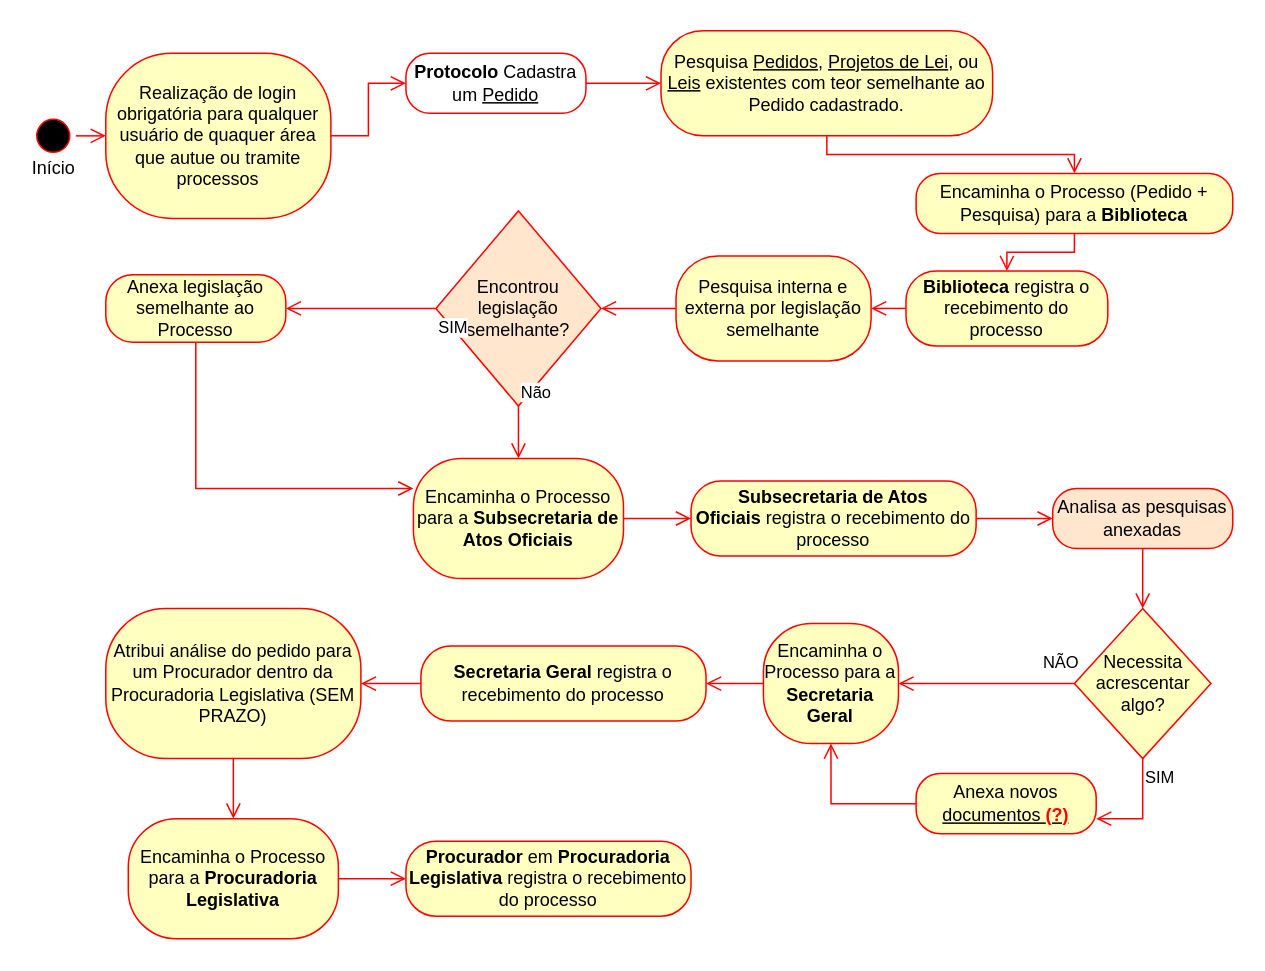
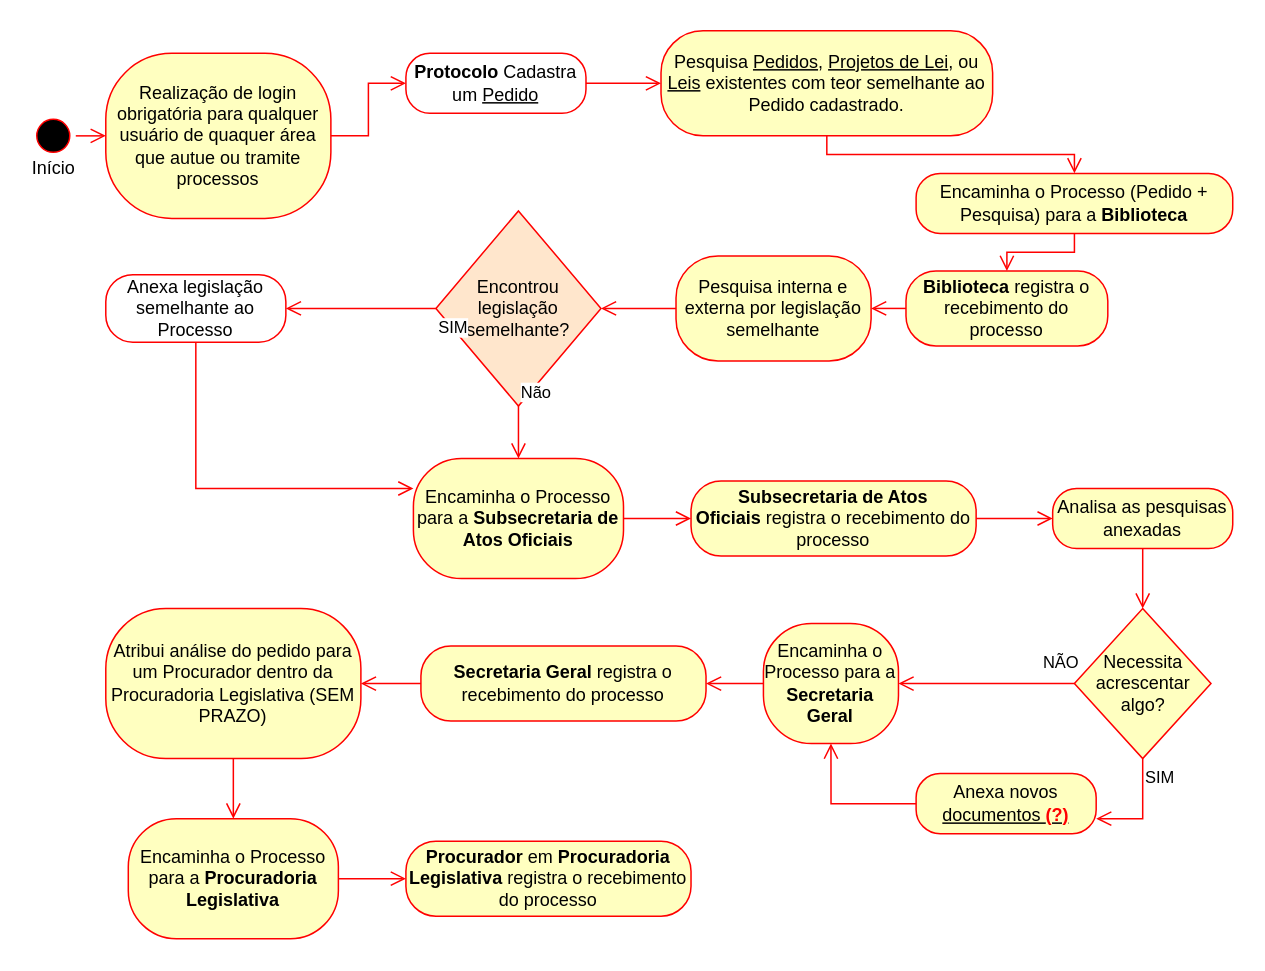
- <mxCell id="19" value="Anexa legislação semelhante ao Processo" style="rounded=1;whiteSpace=wrap;html=1;arcSize=40;fontColor=#000000;fillColor=#ffffc0;strokeColor=#ff0000;" parent="1" vertex="1"><mxGeometry x="70" y="182.5" width="120" height="45" as="geometry" /></mxCell>
+ <mxCell id="19" value="Anexa legislação semelhante ao Processo" style="rounded=1;whiteSpace=wrap;html=1;arcSize=40;fontColor=#000000;fillColor=#ffffff;strokeColor=#ff0000;" parent="1" vertex="1"><mxGeometry x="70" y="182.5" width="120" height="45" as="geometry" /></mxCell>
- <mxCell id="24" value="Analisa as pesquisas anexadas" style="rounded=1;whiteSpace=wrap;html=1;arcSize=40;fontColor=#000000;fillColor=#ffe6cc;strokeColor=#ff0000;" vertex="1" parent="1"><mxGeometry x="701" y="325" width="120" height="40" as="geometry" /></mxCell>
+ <mxCell id="24" value="Analisa as pesquisas anexadas" style="rounded=1;whiteSpace=wrap;html=1;arcSize=40;fontColor=#000000;fillColor=#ffffc0;strokeColor=#ff0000;" vertex="1" parent="1"><mxGeometry x="701" y="325" width="120" height="40" as="geometry" /></mxCell>
